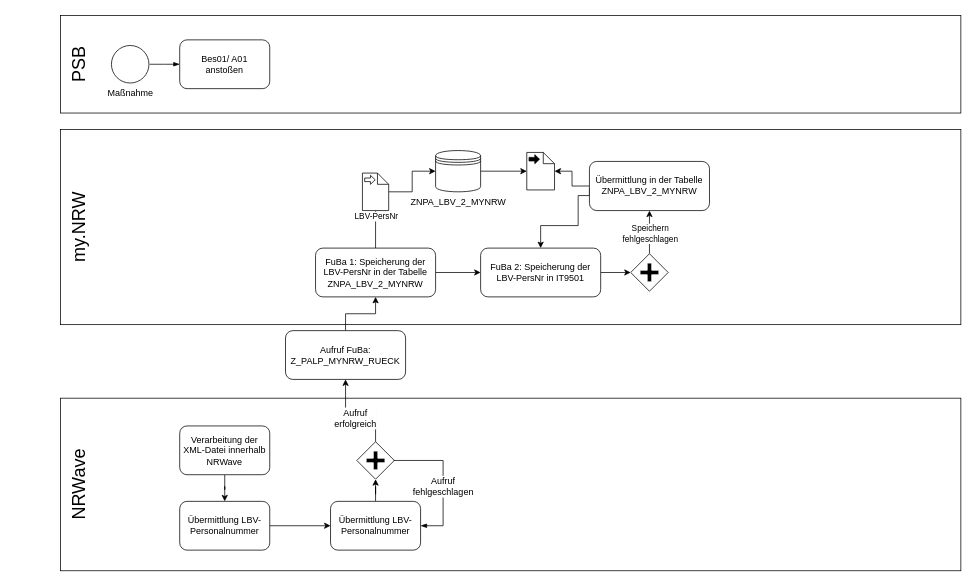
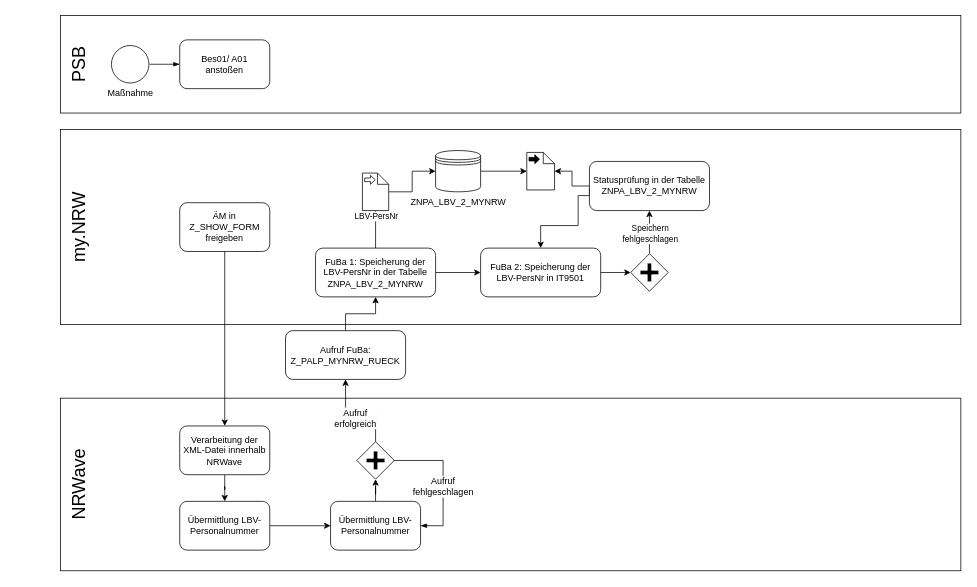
- <mxCell id="38" value="Übermittlung in der Tabelle ZNPA_LBV_2_MYNRW" style="shape=ext;rounded=1;html=1;whiteSpace=wrap;" vertex="1" parent="1"><mxGeometry x="785" y="214.5" width="160" height="65.5" as="geometry" /></mxCell>
+ <mxCell id="38" value="Statusprüfung in der Tabelle ZNPA_LBV_2_MYNRW" style="shape=ext;rounded=1;html=1;whiteSpace=wrap;" vertex="1" parent="1"><mxGeometry x="785" y="214.5" width="160" height="65.5" as="geometry" /></mxCell>
+ <mxCell id="11" value="ÄM in Z_SHOW_FORM freigeben" style="shape=ext;rounded=1;html=1;whiteSpace=wrap;" vertex="1" parent="1"><mxGeometry x="239" y="269.5" width="120" height="65" as="geometry" /></mxCell>
+ <mxCell id="14" value="" style="edgeStyle=orthogonalEdgeStyle;rounded=0;orthogonalLoop=1;jettySize=auto;html=1;entryX=0.5;entryY=0;entryDx=0;entryDy=0;" edge="1" parent="1" source="11" target="13"><mxGeometry relative="1" as="geometry"><mxPoint x="299" y="335" as="sourcePoint" /><mxPoint x="299" y="470" as="targetPoint" /></mxGeometry></mxCell>
